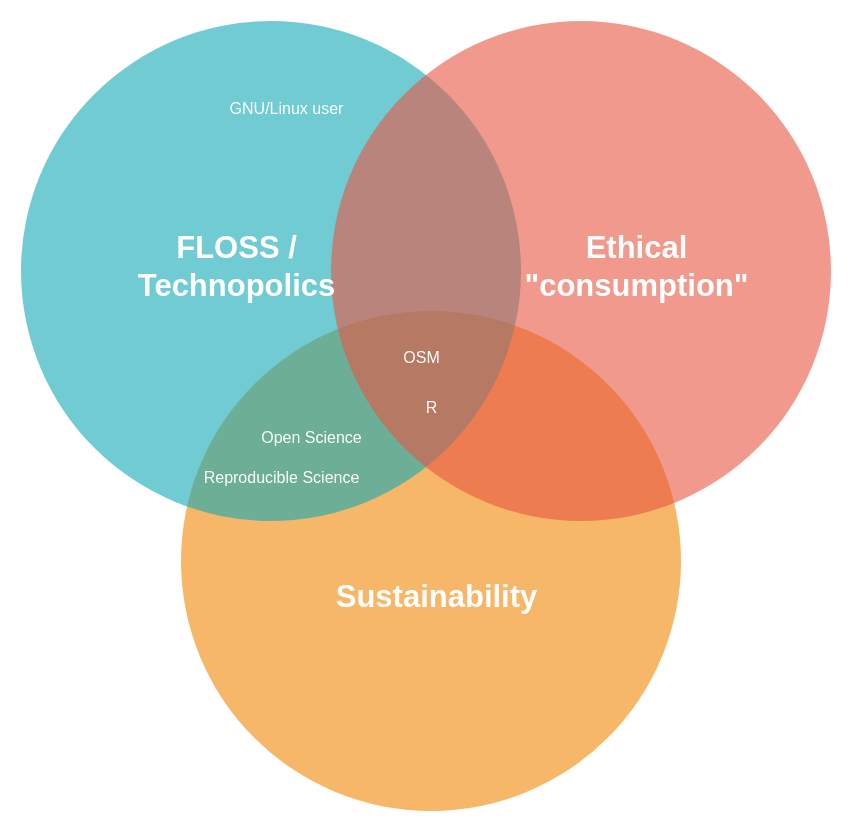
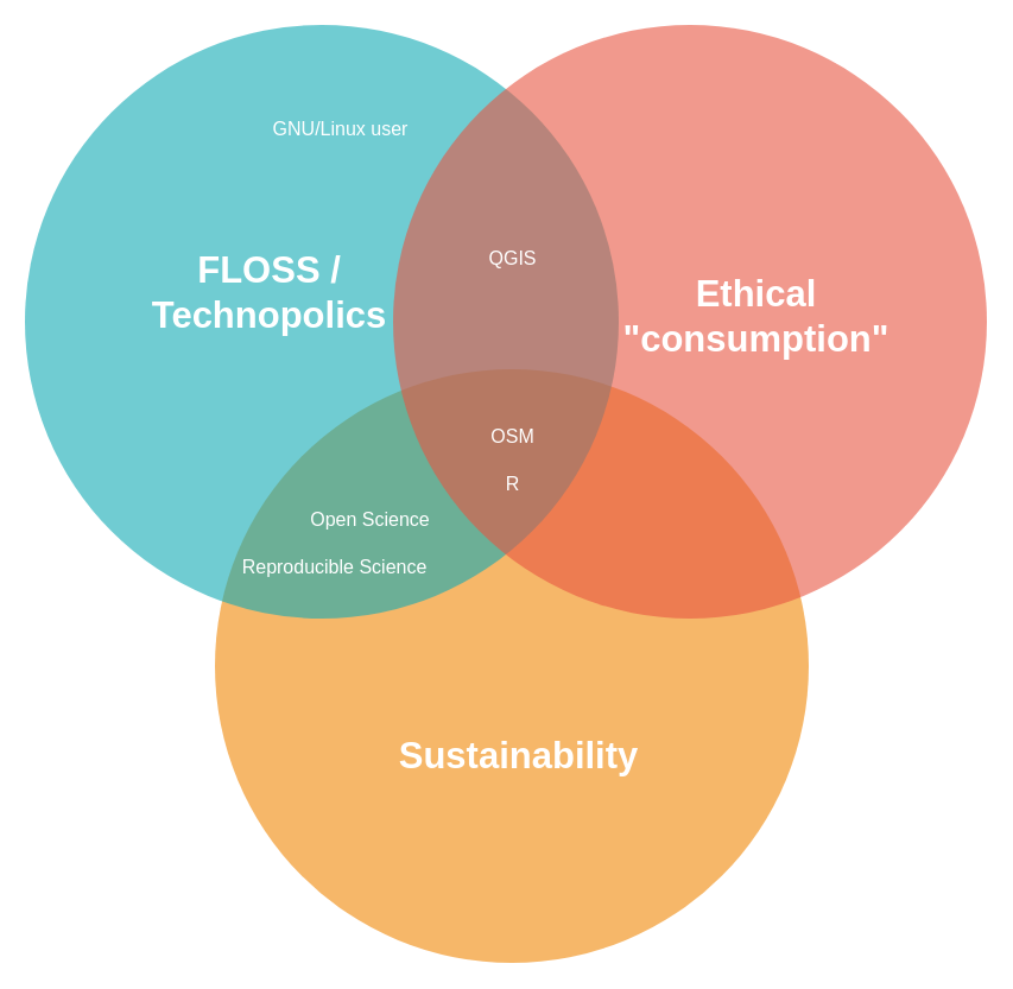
+ <mxCell id="8" value="QGIS" style="text;align=center;html=1;fontColor=#FFFFFF;fontSize=16;" parent="1" vertex="1"><mxGeometry x="410.5" y="200.5" width="40" height="40" as="geometry" /></mxCell>
- <mxCell id="5" value="&lt;div&gt;FLOSS / &lt;br&gt;&lt;/div&gt;&lt;div&gt;Technopolics&lt;/div&gt;" style="text;fontSize=31;align=center;verticalAlign=middle;html=1;fontColor=#FFFFFF;fontStyle=1" parent="1" vertex="1"><mxGeometry x="140.5" y="230.5" width="190" height="70" as="geometry" /></mxCell>
+ <mxCell id="5" value="&lt;div&gt;FLOSS / &lt;br&gt;&lt;/div&gt;&lt;div&gt;Technopolics&lt;/div&gt;" style="text;fontSize=31;align=center;verticalAlign=middle;html=1;fontColor=#FFFFFF;fontStyle=1" parent="1" vertex="1"><mxGeometry x="130.5" y="210.5" width="190" height="70" as="geometry" /></mxCell>
- <mxCell id="10" value="OSM" style="text;align=center;html=1;fontColor=#FFFFFF;fontSize=16;" parent="1" vertex="1"><mxGeometry x="400.5" y="340.5" width="40" height="40" as="geometry" /></mxCell>
+ <mxCell id="10" value="OSM" style="text;align=center;html=1;fontColor=#FFFFFF;fontSize=16;" parent="1" vertex="1"><mxGeometry x="410.5" y="350.5" width="40" height="40" as="geometry" /></mxCell>
- <mxCell id="7" value="Sustainability" style="text;fontSize=31;align=center;verticalAlign=middle;html=1;fontColor=#FFFFFF;fontStyle=1" parent="1" vertex="1"><mxGeometry x="340.5" y="560.5" width="190" height="70" as="geometry" /></mxCell>
+ <mxCell id="7" value="Sustainability" style="text;fontSize=31;align=center;verticalAlign=middle;html=1;fontColor=#FFFFFF;fontStyle=1" parent="1" vertex="1"><mxGeometry x="340.5" y="600.5" width="190" height="70" as="geometry" /></mxCell>
